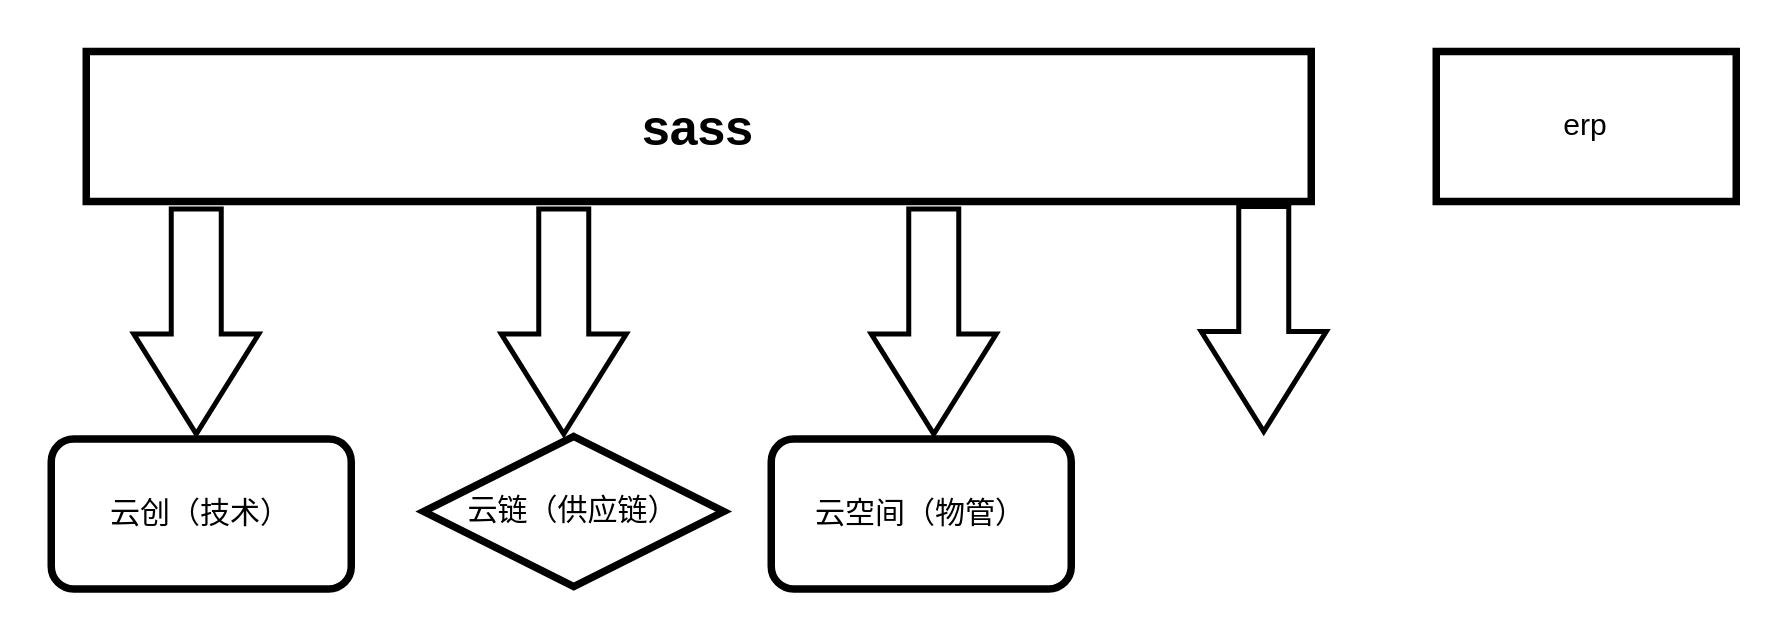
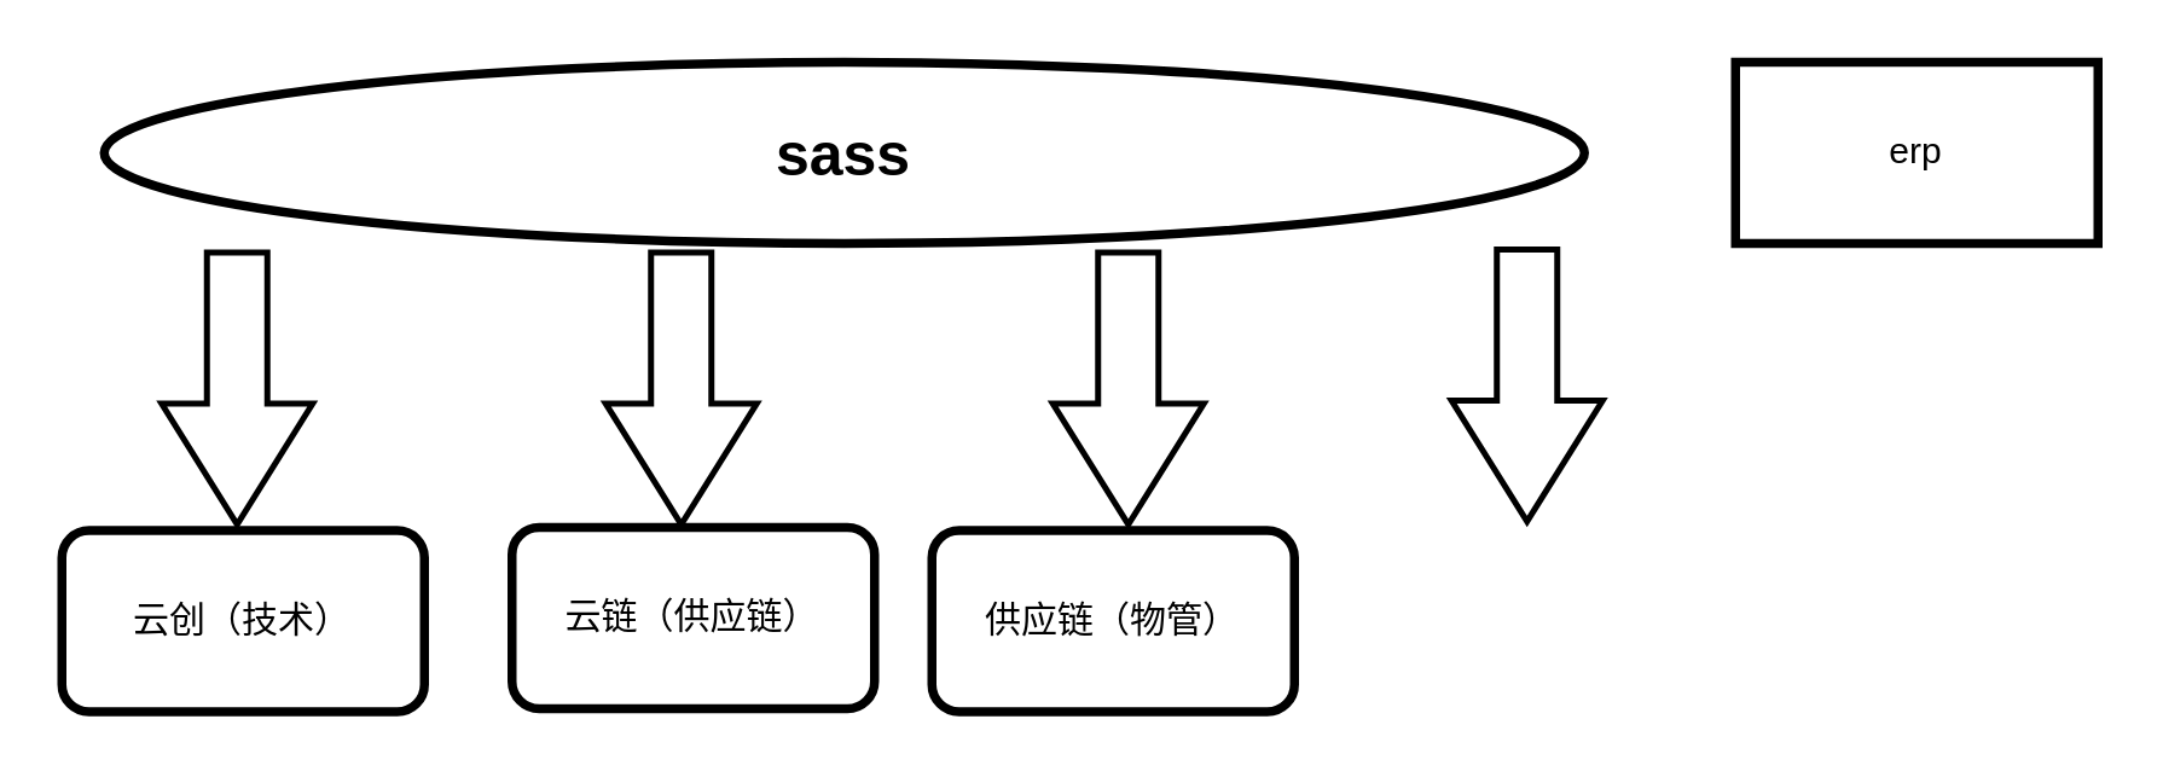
- <mxCell id="3" value="&lt;b&gt;&lt;font style=&quot;font-size: 20px&quot;&gt;sass&lt;/font&gt;&lt;/b&gt;" style="rounded=0;whiteSpace=wrap;html=1;strokeWidth=3;" vertex="1" parent="1"><mxGeometry x="34" y="20" width="490" height="60" as="geometry" /></mxCell>
+ <mxCell id="3" value="&lt;b&gt;&lt;font style=&quot;font-size: 20px&quot;&gt;sass&lt;/font&gt;&lt;/b&gt;" style="ellipse;whiteSpace=wrap;html=1;strokeWidth=3;" vertex="1" parent="1"><mxGeometry x="34" y="20" width="490" height="60" as="geometry" /></mxCell>
- <mxCell id="9" value="云链（供应链）" style="rhombus;whiteSpace=wrap;html=1;strokeWidth=3;" vertex="1" parent="1"><mxGeometry x="169" y="174" width="120" height="60" as="geometry" /></mxCell>
+ <mxCell id="9" value="云链（供应链）" style="rounded=1;whiteSpace=wrap;html=1;strokeWidth=3;" vertex="1" parent="1"><mxGeometry x="169" y="174" width="120" height="60" as="geometry" /></mxCell>
- <mxCell id="8" value="云空间（物管）" style="rounded=1;whiteSpace=wrap;html=1;strokeWidth=3;" vertex="1" parent="1"><mxGeometry x="308" y="175" width="120" height="60" as="geometry" /></mxCell>
+ <mxCell id="8" value="供应链（物管）" style="rounded=1;whiteSpace=wrap;html=1;strokeWidth=3;" vertex="1" parent="1"><mxGeometry x="308" y="175" width="120" height="60" as="geometry" /></mxCell>
